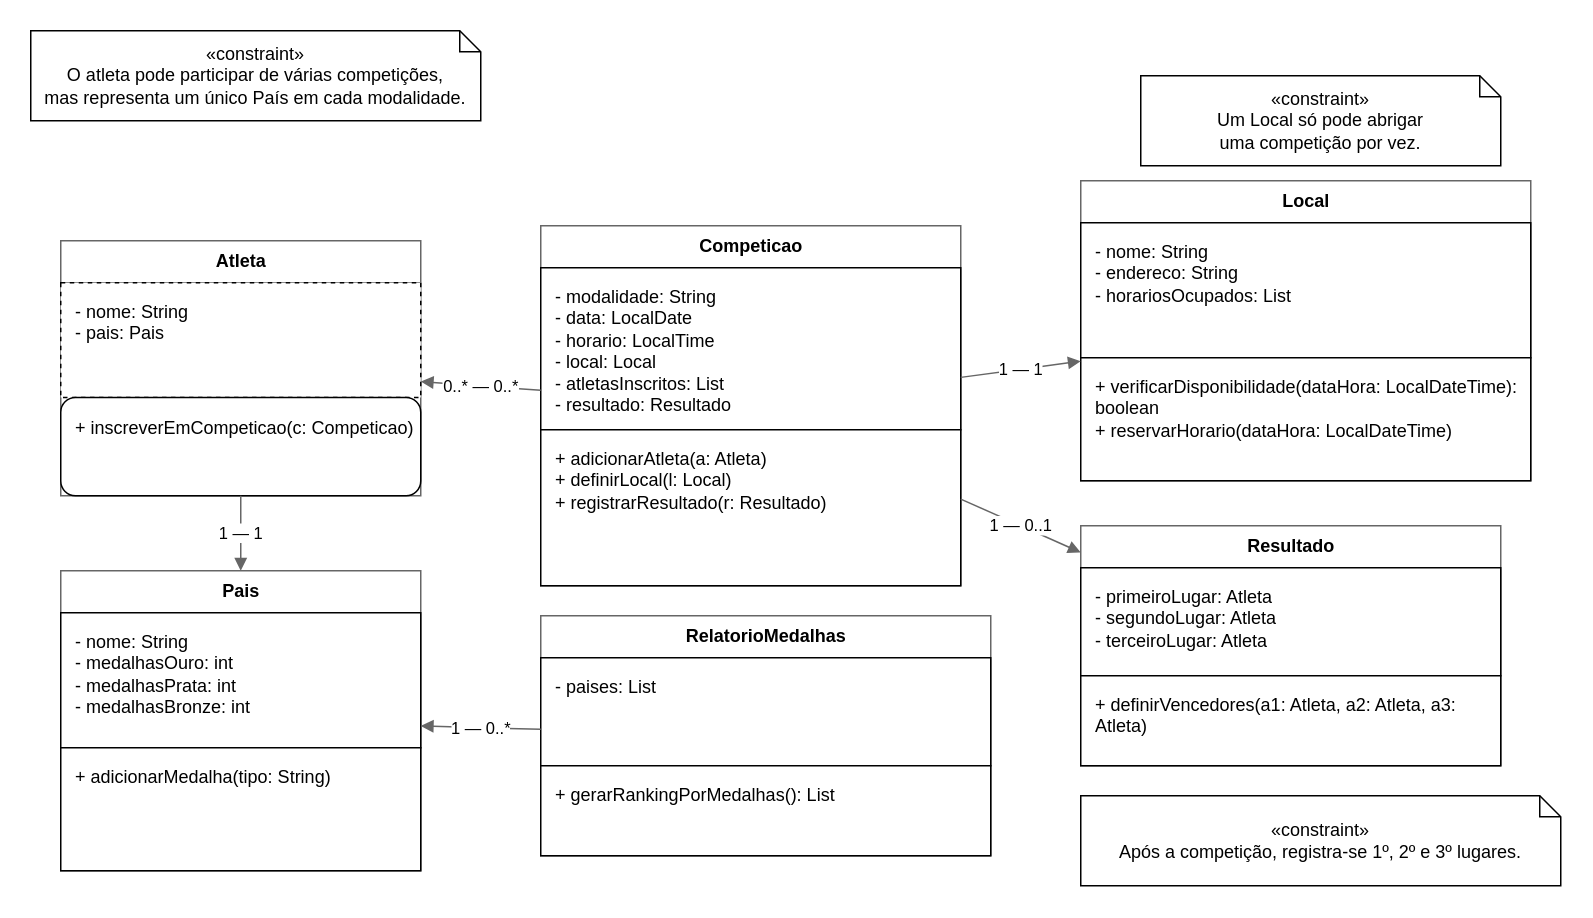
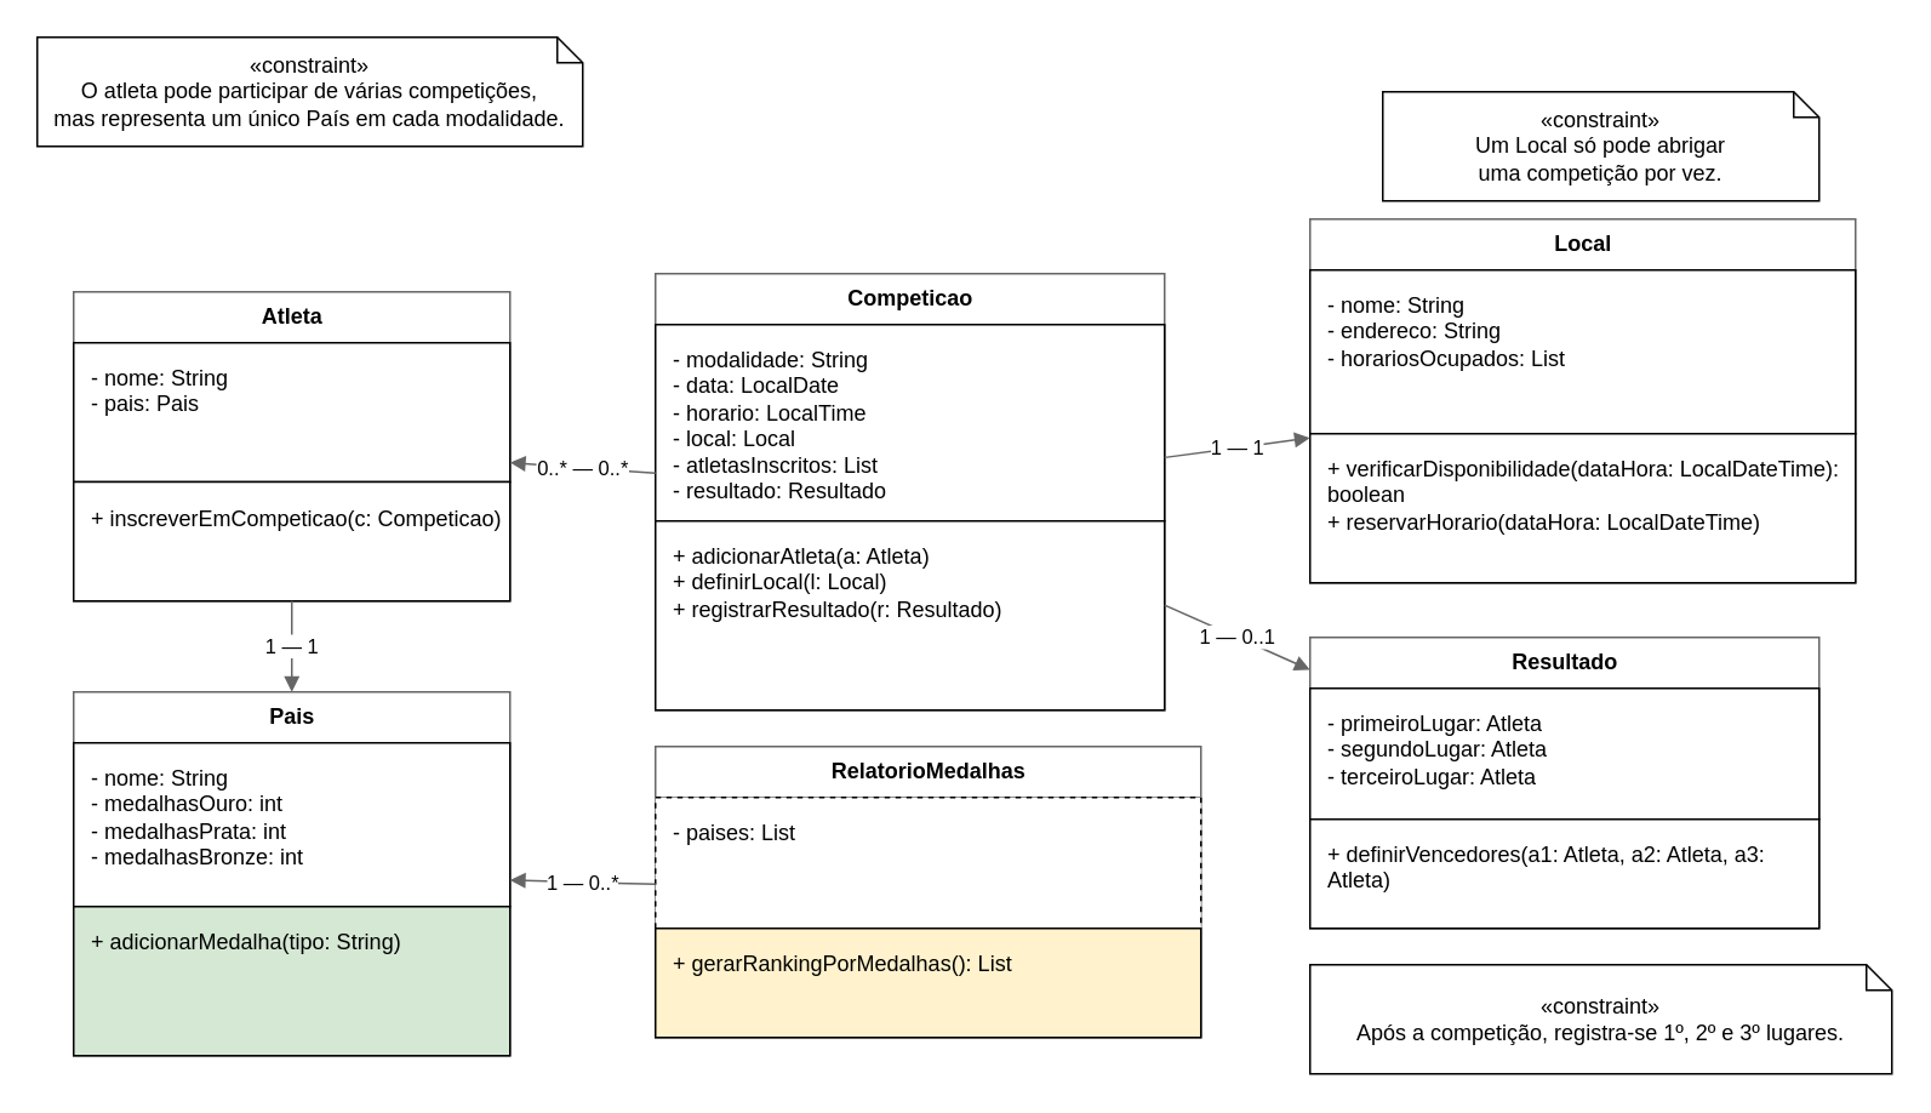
- <mxCell id="3" value="- nome: String&lt;br/&gt;- pais: Pais" style="whiteSpace=wrap;html=1;align=left;verticalAlign=top;spacingLeft=8;spacingTop=6;dashed=1;" vertex="1" parent="2"><mxGeometry y="28" width="240" height="76.5" as="geometry" /></mxCell>
+ <mxCell id="3" value="- nome: String&lt;br/&gt;- pais: Pais" style="whiteSpace=wrap;html=1;align=left;verticalAlign=top;spacingLeft=8;spacingTop=6;" vertex="1" parent="2"><mxGeometry y="28" width="240" height="76.5" as="geometry" /></mxCell>
- <mxCell id="4" value="+ inscreverEmCompeticao(c: Competicao)" style="whiteSpace=wrap;html=1;align=left;verticalAlign=top;spacingLeft=8;spacingTop=6;rounded=1;" vertex="1" parent="2"><mxGeometry y="104.5" width="240" height="65.5" as="geometry" /></mxCell>
+ <mxCell id="4" value="+ inscreverEmCompeticao(c: Competicao)" style="whiteSpace=wrap;html=1;align=left;verticalAlign=top;spacingLeft=8;spacingTop=6;" vertex="1" parent="2"><mxGeometry y="104.5" width="240" height="65.5" as="geometry" /></mxCell>
- <mxCell id="12" value="- paises: List&lt;Pais&gt;" style="whiteSpace=wrap;html=1;align=left;verticalAlign=top;spacingLeft=8;spacingTop=6;" vertex="1" parent="11"><mxGeometry y="28" width="300" height="72" as="geometry" /></mxCell>
+ <mxCell id="12" value="- paises: List&lt;Pais&gt;" style="whiteSpace=wrap;html=1;align=left;verticalAlign=top;spacingLeft=8;spacingTop=6;dashed=1;" vertex="1" parent="11"><mxGeometry y="28" width="300" height="72" as="geometry" /></mxCell>
- <mxCell id="7" value="+ adicionarMedalha(tipo: String)" style="whiteSpace=wrap;html=1;align=left;verticalAlign=top;spacingLeft=8;spacingTop=6;" vertex="1" parent="5"><mxGeometry y="118" width="240" height="82" as="geometry" /></mxCell>
+ <mxCell id="7" value="+ adicionarMedalha(tipo: String)" style="whiteSpace=wrap;html=1;align=left;verticalAlign=top;spacingLeft=8;spacingTop=6;fillColor=#d5e8d4;" vertex="1" parent="5"><mxGeometry y="118" width="240" height="82" as="geometry" /></mxCell>
- <mxCell id="13" value="+ gerarRankingPorMedalhas(): List&lt;Pais&gt;" style="whiteSpace=wrap;html=1;align=left;verticalAlign=top;spacingLeft=8;spacingTop=6;" vertex="1" parent="11"><mxGeometry y="100" width="300" height="60" as="geometry" /></mxCell>
+ <mxCell id="13" value="+ gerarRankingPorMedalhas(): List&lt;Pais&gt;" style="whiteSpace=wrap;html=1;align=left;verticalAlign=top;spacingLeft=8;spacingTop=6;fillColor=#fff2cc;" vertex="1" parent="11"><mxGeometry y="100" width="300" height="60" as="geometry" /></mxCell>
